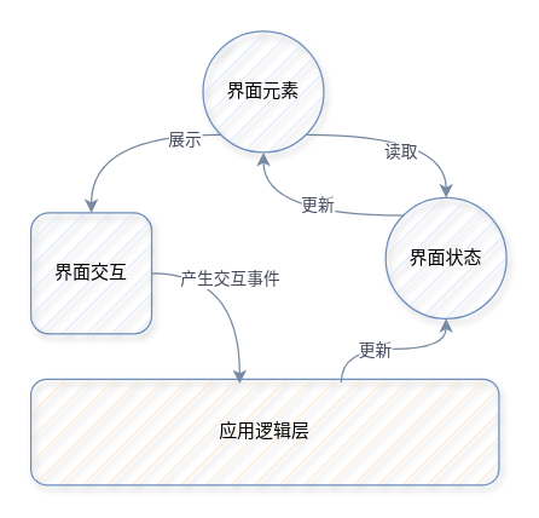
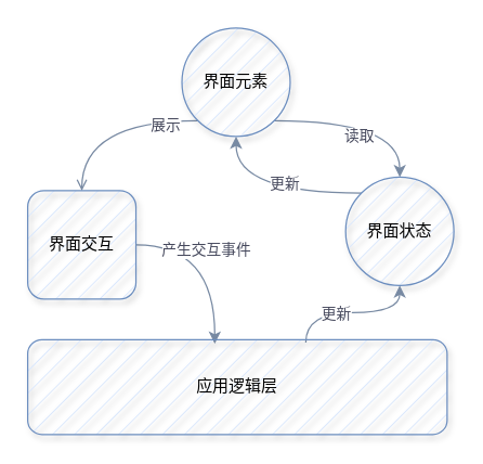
- <mxCell id="4" style="edgeStyle=orthogonalEdgeStyle;orthogonalLoop=1;jettySize=auto;html=1;exitX=0;exitY=1;exitDx=0;exitDy=0;entryX=0.5;entryY=0;entryDx=0;entryDy=0;strokeColor=#788AA3;fontColor=#46495D;fillColor=#B2C9AB;curved=1;" edge="1" parent="1" source="6" target="12"><mxGeometry relative="1" as="geometry" /></mxCell>
+ <mxCell id="4" style="edgeStyle=orthogonalEdgeStyle;orthogonalLoop=1;jettySize=auto;html=1;exitX=0;exitY=1;exitDx=0;exitDy=0;entryX=0.5;entryY=0;entryDx=0;entryDy=0;strokeColor=#788AA3;fontColor=#46495D;fillColor=#B2C9AB;curved=1;endArrow=open;" edge="1" parent="1" source="6" target="12"><mxGeometry relative="1" as="geometry" /></mxCell>
- <mxCell id="15" value="应用逻辑层" style="rounded=1;whiteSpace=wrap;html=1;strokeColor=#6c8ebf;fillColor=#ffe6cc;fillStyle=hatch;shadow=1;" vertex="1" parent="1"><mxGeometry x="20" y="250" width="310" height="70" as="geometry" /></mxCell>
+ <mxCell id="15" value="应用逻辑层" style="rounded=1;whiteSpace=wrap;html=1;strokeColor=#6c8ebf;fillColor=#dae8fc;fillStyle=hatch;shadow=1;" vertex="1" parent="1"><mxGeometry x="20" y="250" width="310" height="70" as="geometry" /></mxCell>
